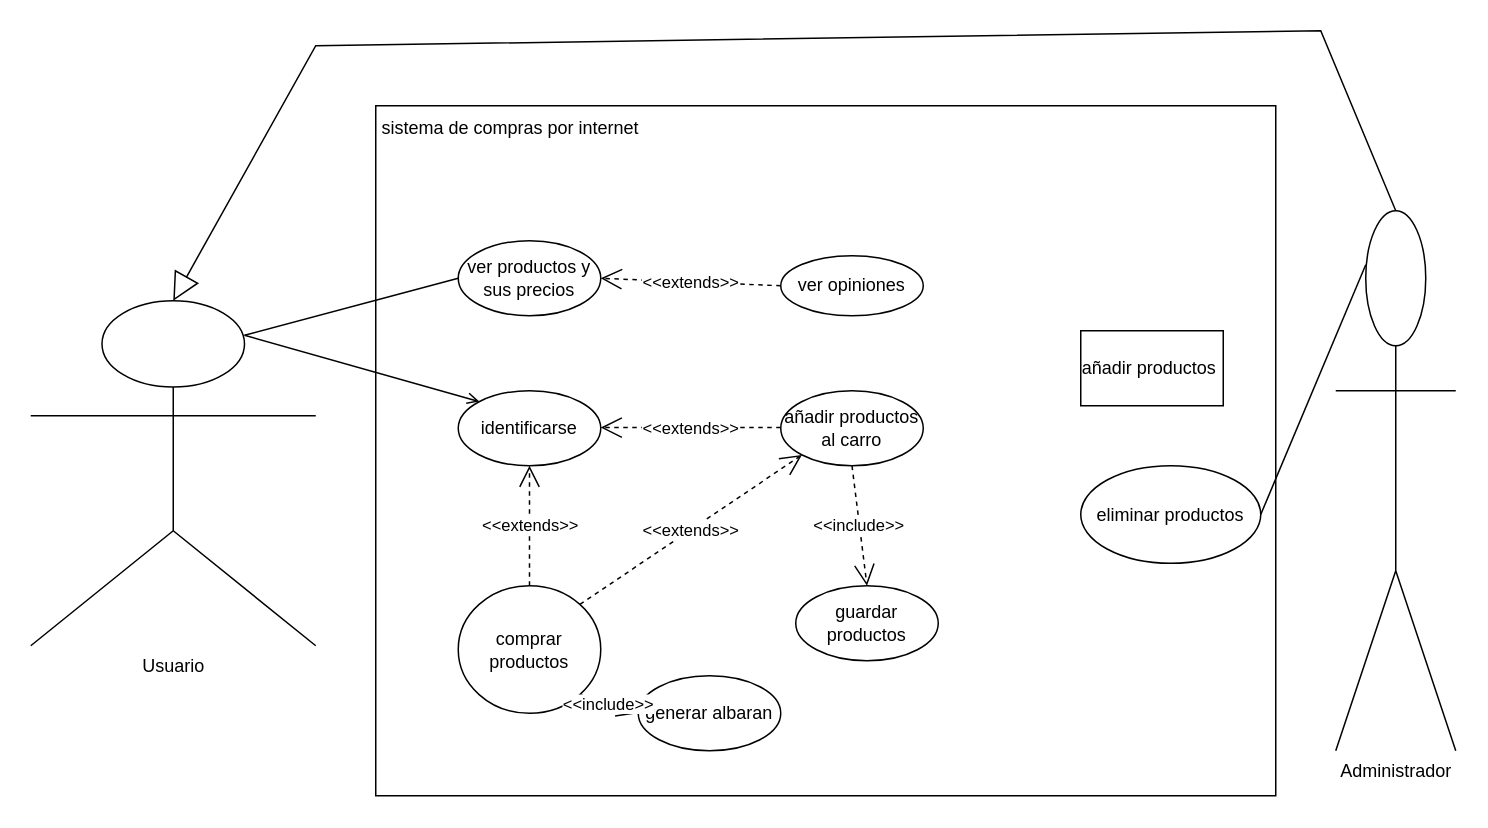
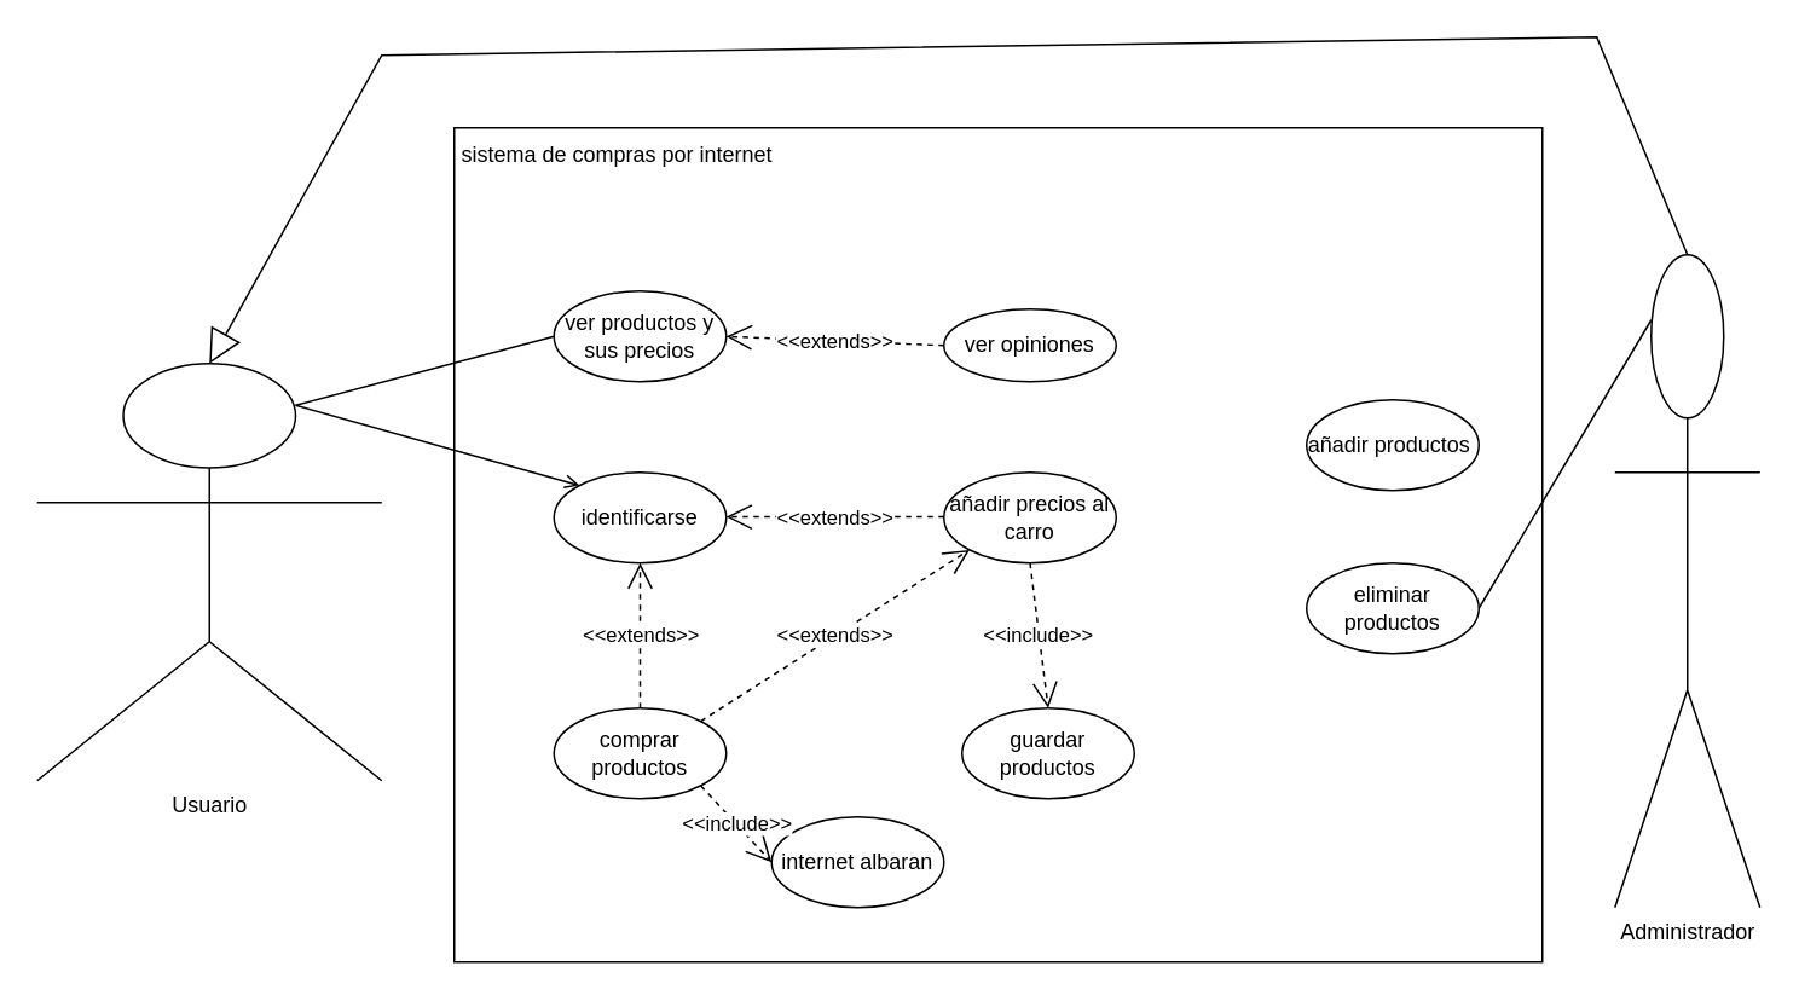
- <mxCell id="13" value="añadir productos&amp;nbsp;" style="whiteSpace=wrap;html=1;rounded=0;" parent="1" vertex="1"><mxGeometry x="720" y="220" width="95" height="50" as="geometry" /></mxCell>
+ <mxCell id="13" value="añadir productos&amp;nbsp;" style="ellipse;whiteSpace=wrap;html=1;" parent="1" vertex="1"><mxGeometry x="720" y="220" width="95" height="50" as="geometry" /></mxCell>
- <mxCell id="8" value="añadir productos al carro" style="ellipse;whiteSpace=wrap;html=1;" parent="1" vertex="1"><mxGeometry x="520" y="260" width="95" height="50" as="geometry" /></mxCell>
+ <mxCell id="8" value="añadir precios al carro" style="ellipse;whiteSpace=wrap;html=1;" parent="1" vertex="1"><mxGeometry x="520" y="260" width="95" height="50" as="geometry" /></mxCell>
- <mxCell id="14" value="eliminar productos" style="ellipse;whiteSpace=wrap;html=1;" parent="1" vertex="1"><mxGeometry x="720" y="310" width="120" height="65" as="geometry" /></mxCell>
+ <mxCell id="14" value="eliminar productos" style="ellipse;whiteSpace=wrap;html=1;" parent="1" vertex="1"><mxGeometry x="720" y="310" width="95" height="50" as="geometry" /></mxCell>
- <mxCell id="10" value="comprar productos" style="ellipse;whiteSpace=wrap;html=1;" parent="1" vertex="1"><mxGeometry x="305" y="390" width="95" height="85" as="geometry" /></mxCell>
+ <mxCell id="10" value="comprar productos" style="ellipse;whiteSpace=wrap;html=1;" parent="1" vertex="1"><mxGeometry x="305" y="390" width="95" height="50" as="geometry" /></mxCell>
- <mxCell id="11" value="generar albaran" style="ellipse;whiteSpace=wrap;html=1;" parent="1" vertex="1"><mxGeometry x="425" y="450" width="95" height="50" as="geometry" /></mxCell>
+ <mxCell id="11" value="internet albaran" style="ellipse;whiteSpace=wrap;html=1;" parent="1" vertex="1"><mxGeometry x="425" y="450" width="95" height="50" as="geometry" /></mxCell>
